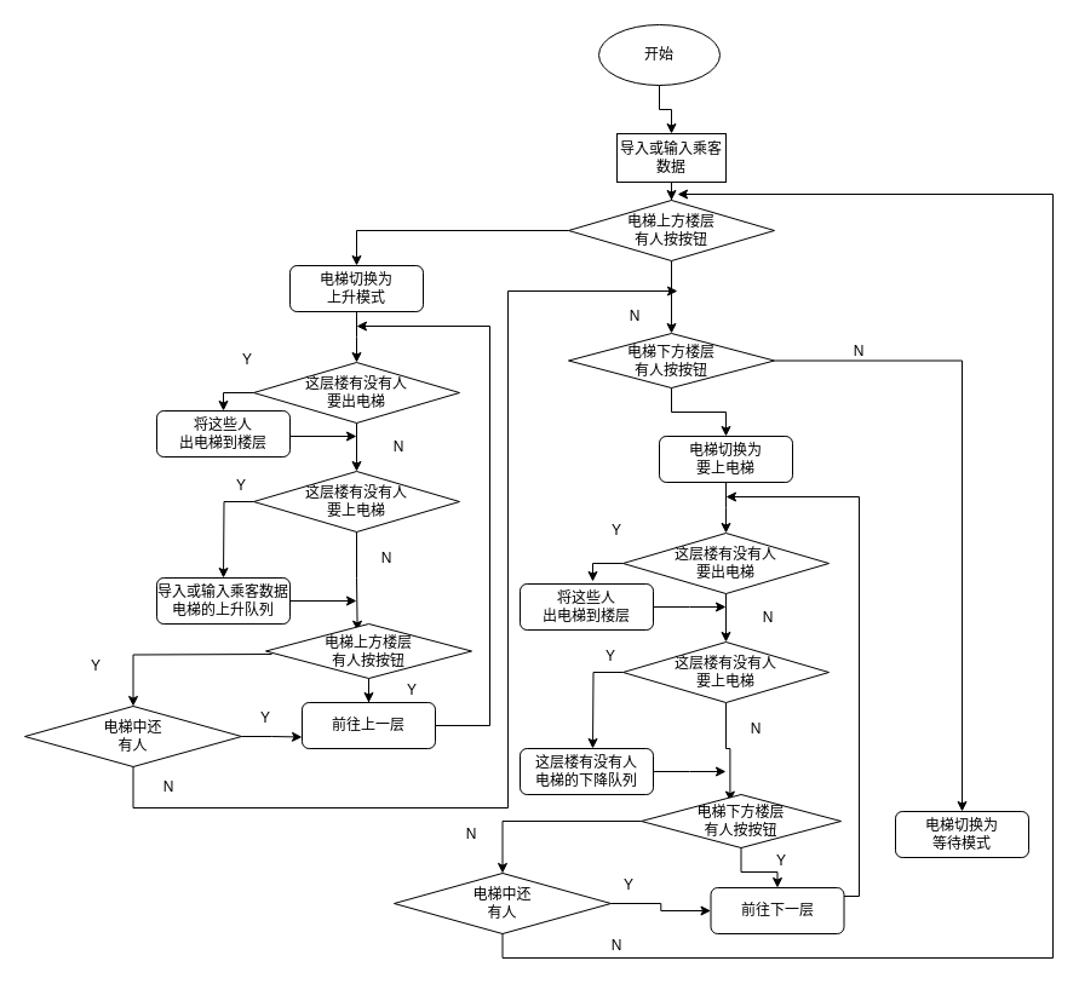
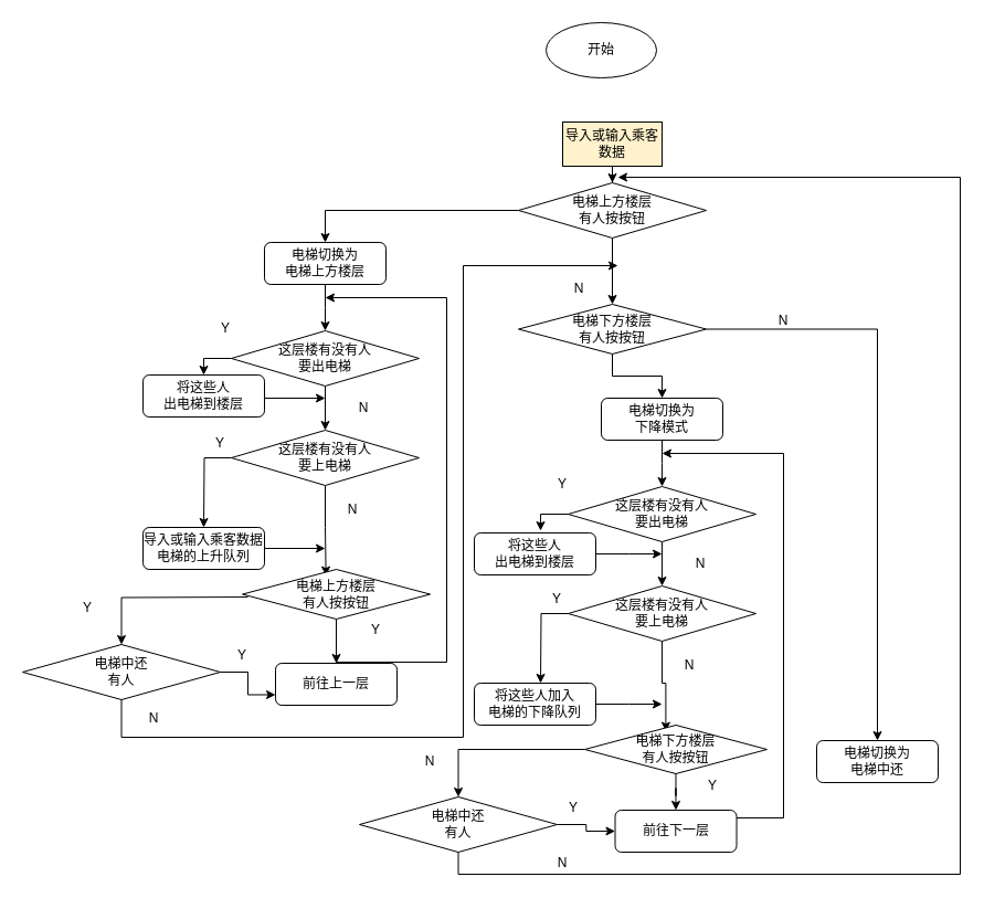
- <mxCell id="2" style="edgeStyle=orthogonalEdgeStyle;rounded=0;orthogonalLoop=1;jettySize=auto;html=1;entryX=0.5;entryY=0;entryDx=0;entryDy=0;" edge="1" parent="1" source="3" target="5"><mxGeometry relative="1" as="geometry" /></mxCell>
- <mxCell id="5" value="导入或输入乘客数据" style="rounded=0;whiteSpace=wrap;html=1;" vertex="1" parent="1"><mxGeometry x="509" y="110" width="90" height="40" as="geometry" /></mxCell>
+ <mxCell id="5" value="导入或输入乘客数据" style="rounded=0;whiteSpace=wrap;html=1;fillColor=#fff2cc;" vertex="1" parent="1"><mxGeometry x="509" y="110" width="90" height="40" as="geometry" /></mxCell>
- <mxCell id="39" value="电梯切换为&lt;br&gt;上升模式" style="rounded=1;whiteSpace=wrap;html=1;" vertex="1" parent="1"><mxGeometry x="239" y="219" width="110" height="38" as="geometry" /></mxCell>
+ <mxCell id="39" value="电梯切换为&lt;br&gt;电梯上方楼层" style="rounded=1;whiteSpace=wrap;html=1;" vertex="1" parent="1"><mxGeometry x="239" y="219" width="110" height="38" as="geometry" /></mxCell>
- <mxCell id="17" value="电梯切换为&lt;br&gt;要上电梯" style="rounded=1;whiteSpace=wrap;html=1;" vertex="1" parent="1"><mxGeometry x="544" y="360" width="110" height="38" as="geometry" /></mxCell>
+ <mxCell id="17" value="电梯切换为&lt;br&gt;下降模式" style="rounded=1;whiteSpace=wrap;html=1;" vertex="1" parent="1"><mxGeometry x="544" y="360" width="110" height="38" as="geometry" /></mxCell>
- <mxCell id="47" value="前往上一层" style="rounded=1;whiteSpace=wrap;html=1;" vertex="1" parent="1"><mxGeometry x="249" y="580" width="110" height="38" as="geometry" /></mxCell>
+ <mxCell id="47" value="前往上一层" style="rounded=1;whiteSpace=wrap;html=1;" vertex="1" parent="1"><mxGeometry x="249" y="600" width="110" height="38" as="geometry" /></mxCell>
- <mxCell id="22" value="这层楼有没有人&lt;br&gt;电梯的下降队列" style="rounded=1;whiteSpace=wrap;html=1;" vertex="1" parent="1"><mxGeometry x="429" y="618" width="110" height="38" as="geometry" /></mxCell>
+ <mxCell id="22" value="将这些人加入&lt;br&gt;电梯的下降队列" style="rounded=1;whiteSpace=wrap;html=1;" vertex="1" parent="1"><mxGeometry x="429" y="618" width="110" height="38" as="geometry" /></mxCell>
- <mxCell id="14" value="电梯切换为&lt;br&gt;等待模式" style="rounded=1;whiteSpace=wrap;html=1;" vertex="1" parent="1"><mxGeometry x="739" y="670" width="110" height="38" as="geometry" /></mxCell>
+ <mxCell id="14" value="电梯切换为&lt;br&gt;电梯中还" style="rounded=1;whiteSpace=wrap;html=1;" vertex="1" parent="1"><mxGeometry x="739" y="670" width="110" height="38" as="geometry" /></mxCell>
- <mxCell id="25" value="前往下一层" style="rounded=1;whiteSpace=wrap;html=1;" vertex="1" parent="1"><mxGeometry x="586.5" y="733" width="110" height="38" as="geometry" /></mxCell>
+ <mxCell id="25" value="前往下一层" style="rounded=1;whiteSpace=wrap;html=1;" vertex="1" parent="1"><mxGeometry x="556.5" y="733" width="110" height="38" as="geometry" /></mxCell>
